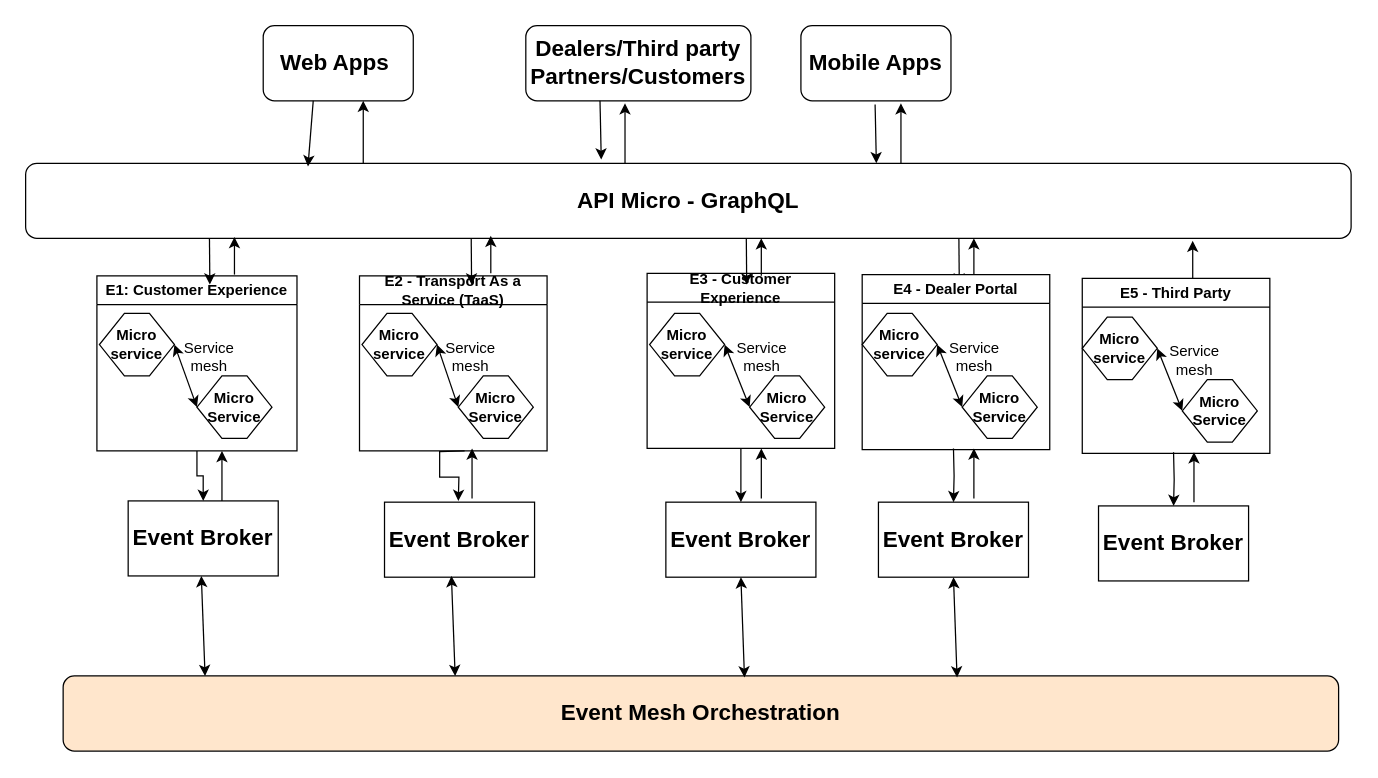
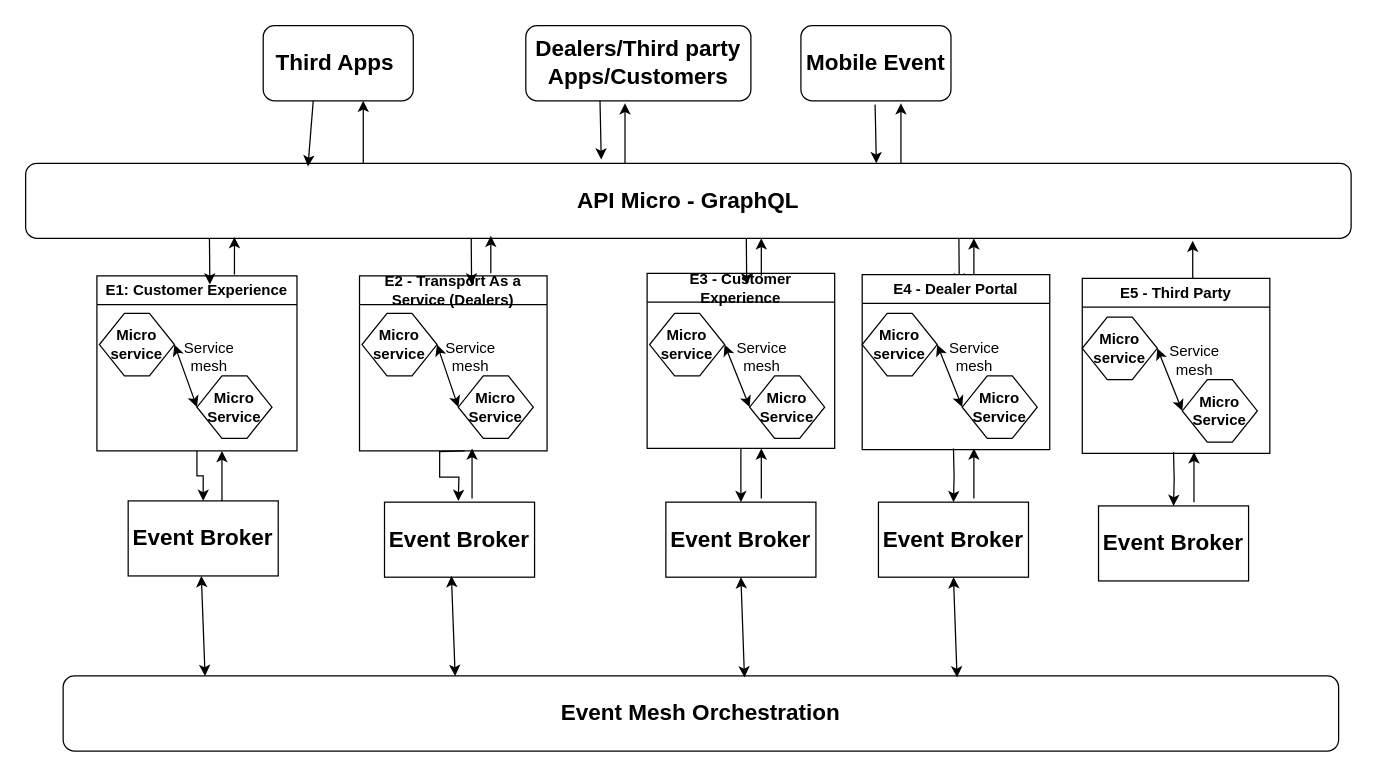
- <mxCell id="3" value="&lt;b&gt;&lt;font style=&quot;font-size: 18px;&quot;&gt;Web Apps&amp;nbsp;&lt;/font&gt;&lt;/b&gt;" style="rounded=1;whiteSpace=wrap;html=1;" parent="1" vertex="1"><mxGeometry x="210" y="20" width="120" height="60" as="geometry" /></mxCell>
+ <mxCell id="3" value="&lt;b&gt;&lt;font style=&quot;font-size: 18px;&quot;&gt;Third Apps&amp;nbsp;&lt;/font&gt;&lt;/b&gt;" style="rounded=1;whiteSpace=wrap;html=1;" parent="1" vertex="1"><mxGeometry x="210" y="20" width="120" height="60" as="geometry" /></mxCell>
- <mxCell id="4" value="&lt;font style=&quot;font-size: 18px;&quot;&gt;&lt;b&gt;Dealers/Third party Partners/Customers&lt;/b&gt;&lt;/font&gt;" style="rounded=1;whiteSpace=wrap;html=1;" parent="1" vertex="1"><mxGeometry x="420" y="20" width="180" height="60" as="geometry" /></mxCell>
+ <mxCell id="4" value="&lt;font style=&quot;font-size: 18px;&quot;&gt;&lt;b&gt;Dealers/Third party Apps/Customers&lt;/b&gt;&lt;/font&gt;" style="rounded=1;whiteSpace=wrap;html=1;" parent="1" vertex="1"><mxGeometry x="420" y="20" width="180" height="60" as="geometry" /></mxCell>
- <mxCell id="5" value="&lt;b&gt;&lt;font style=&quot;font-size: 18px;&quot;&gt;Mobile Apps&lt;/font&gt;&lt;/b&gt;" style="rounded=1;whiteSpace=wrap;html=1;" parent="1" vertex="1"><mxGeometry x="640" y="20" width="120" height="60" as="geometry" /></mxCell>
+ <mxCell id="5" value="&lt;b&gt;&lt;font style=&quot;font-size: 18px;&quot;&gt;Mobile Event&lt;/font&gt;&lt;/b&gt;" style="rounded=1;whiteSpace=wrap;html=1;" parent="1" vertex="1"><mxGeometry x="640" y="20" width="120" height="60" as="geometry" /></mxCell>
- <mxCell id="13" value="E2 - Transport As a Service (TaaS)" style="swimlane;whiteSpace=wrap;html=1;" parent="1" vertex="1"><mxGeometry x="287" y="220" width="150" height="140" as="geometry" /></mxCell>
+ <mxCell id="13" value="E2 - Transport As a Service (Dealers)" style="swimlane;whiteSpace=wrap;html=1;" parent="1" vertex="1"><mxGeometry x="287" y="220" width="150" height="140" as="geometry" /></mxCell>
- <mxCell id="16" value="&lt;b&gt;&lt;font style=&quot;font-size: 18px;&quot;&gt;Event Mesh Orchestration&lt;/font&gt;&lt;/b&gt;" style="rounded=1;whiteSpace=wrap;html=1;fillColor=#ffe6cc;" parent="1" vertex="1"><mxGeometry x="50" y="540" width="1020" height="60" as="geometry" /></mxCell>
+ <mxCell id="16" value="&lt;b&gt;&lt;font style=&quot;font-size: 18px;&quot;&gt;Event Mesh Orchestration&lt;/font&gt;&lt;/b&gt;" style="rounded=1;whiteSpace=wrap;html=1;" parent="1" vertex="1"><mxGeometry x="50" y="540" width="1020" height="60" as="geometry" /></mxCell>
